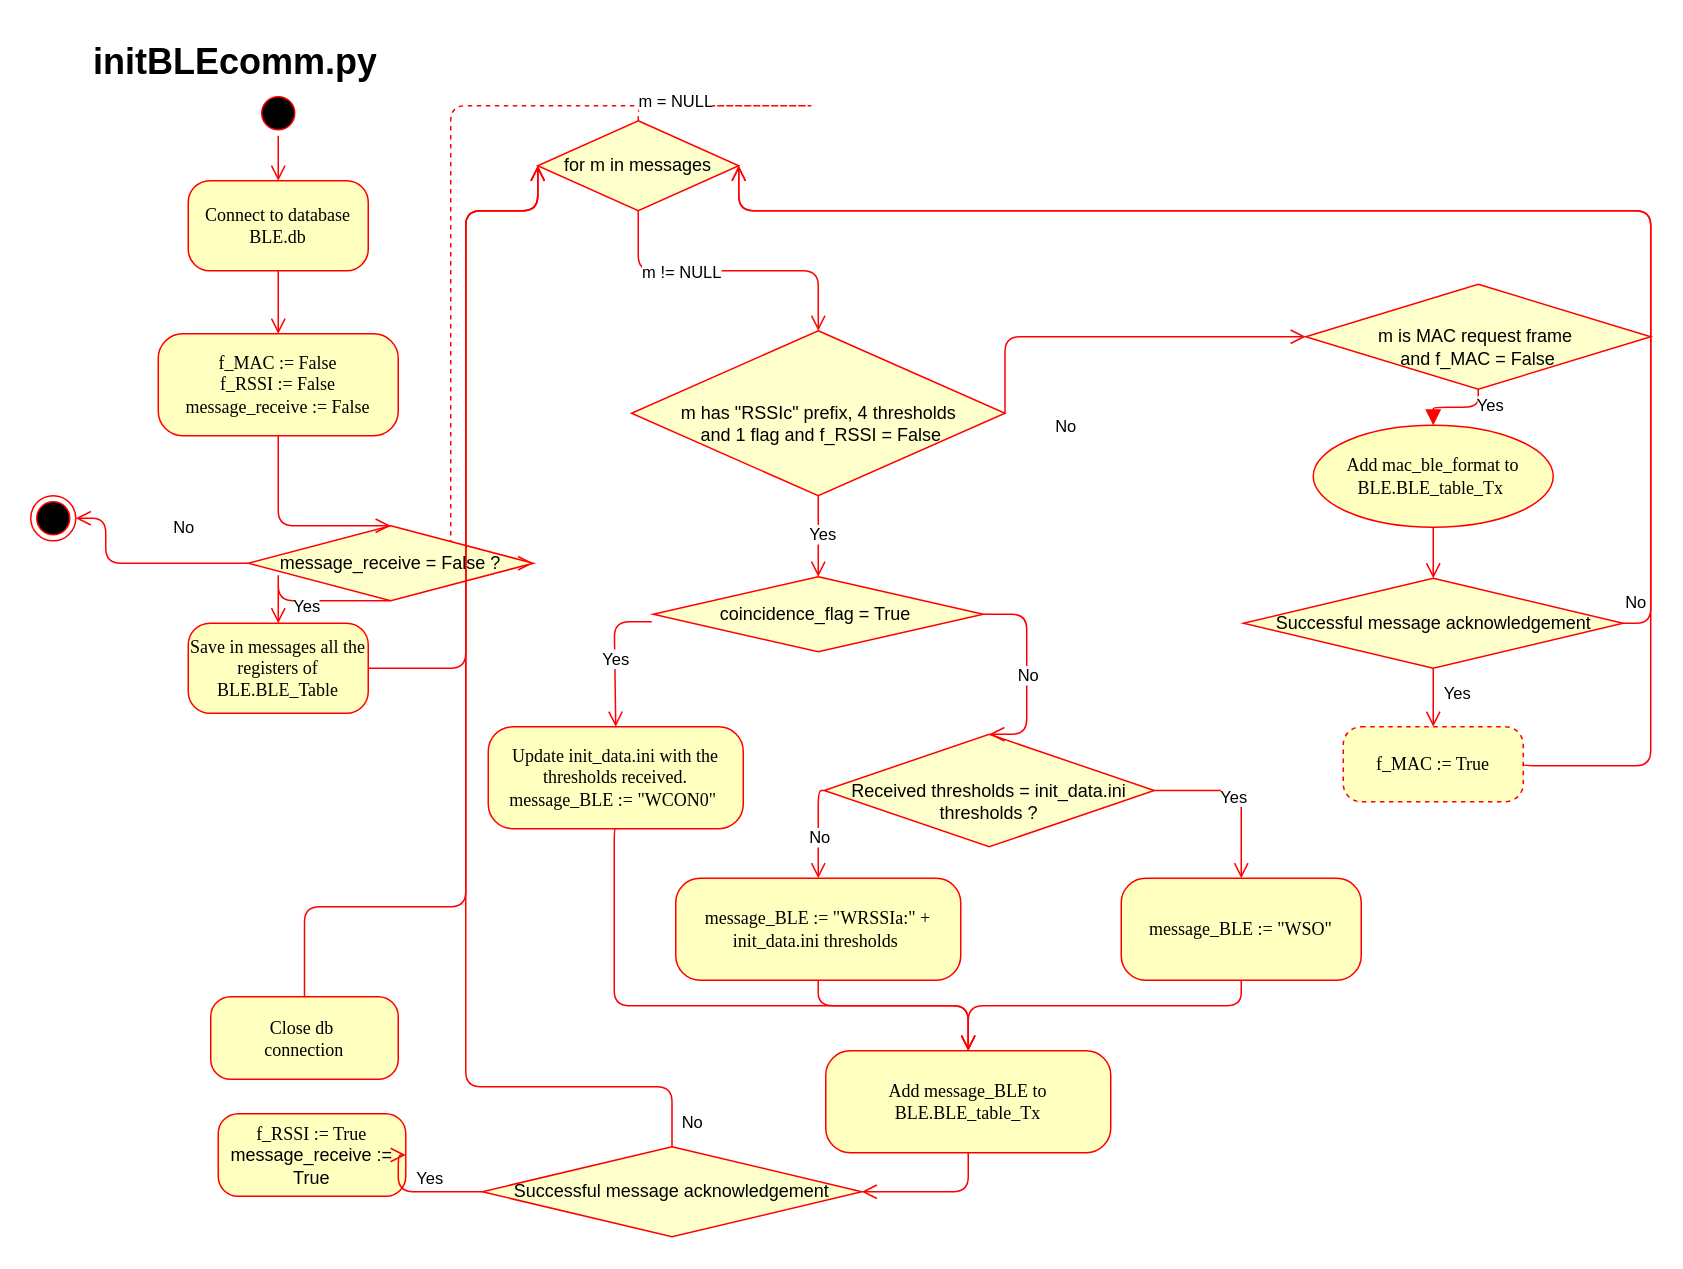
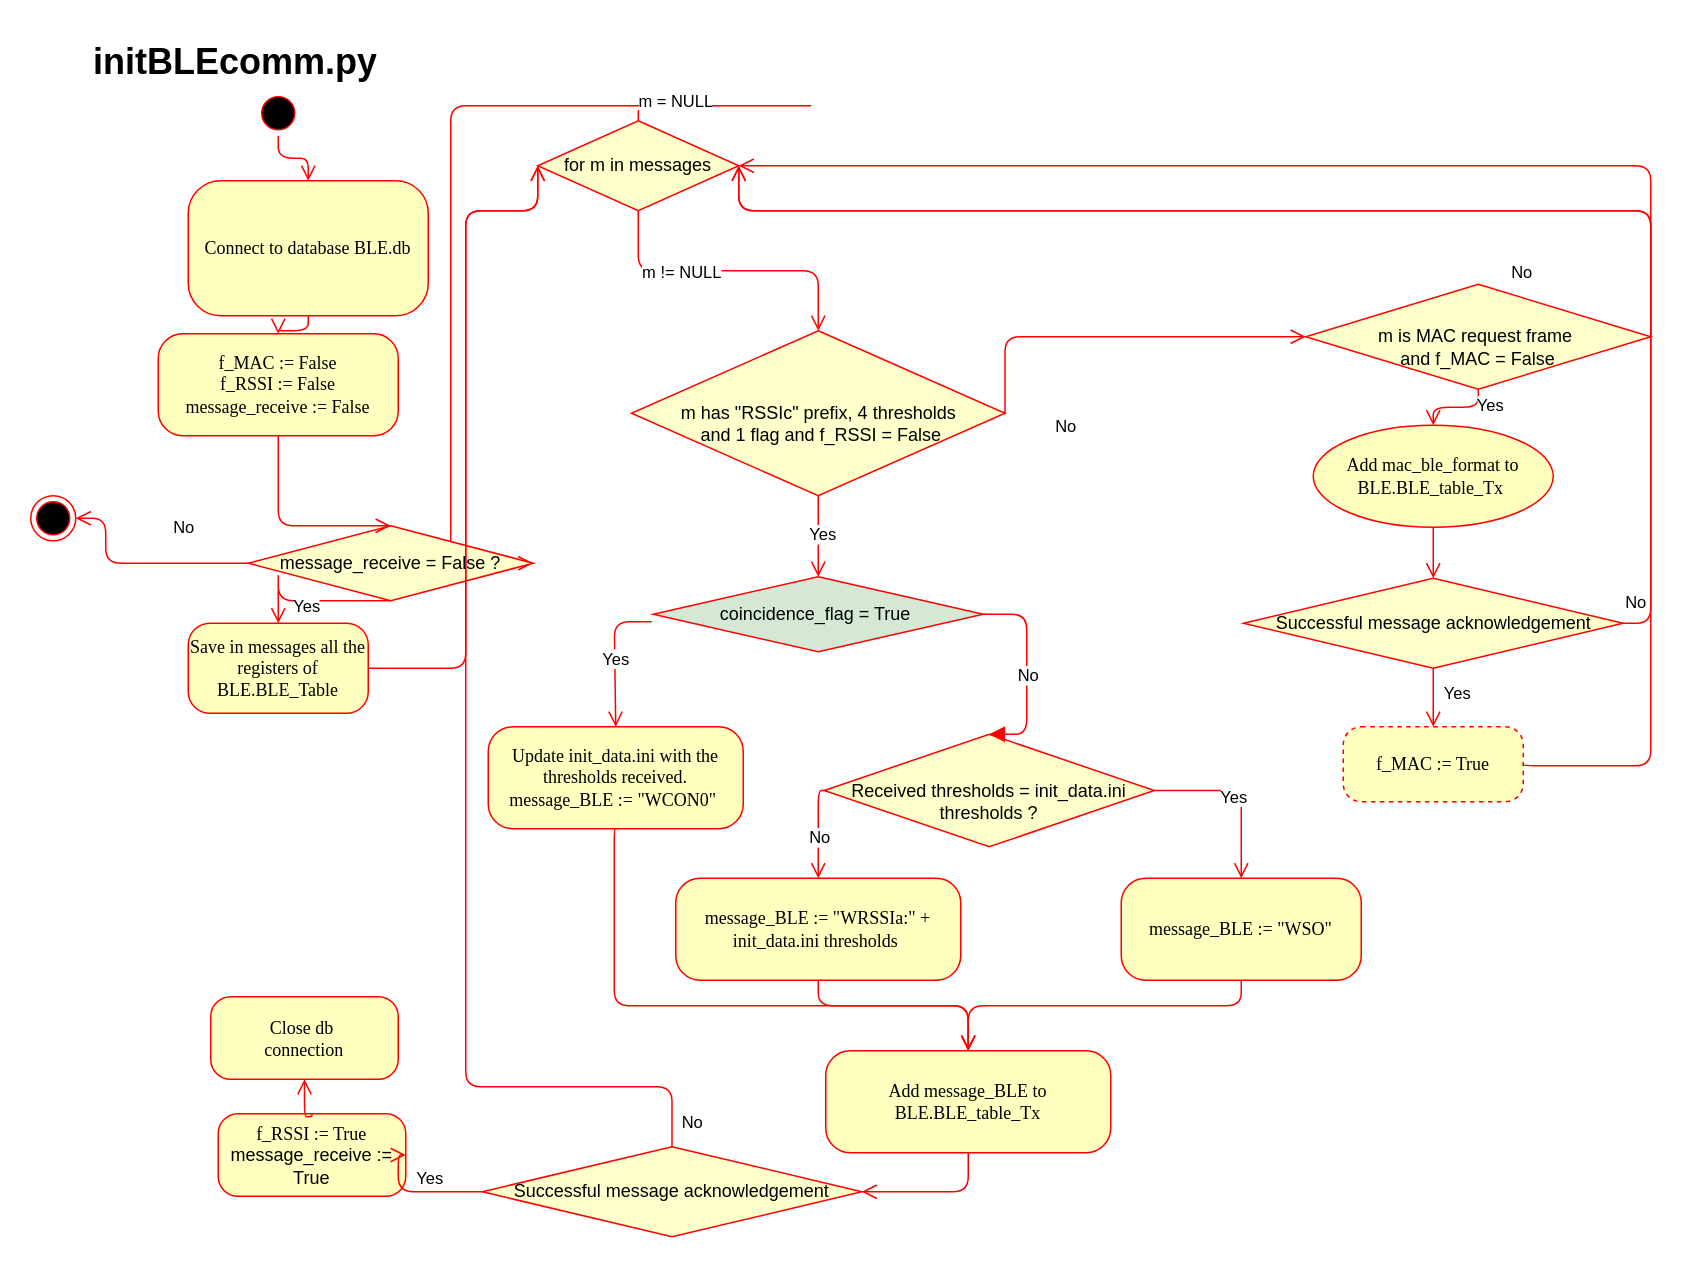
+ <mxCell id="49" style="edgeStyle=orthogonalEdgeStyle;html=1;labelBackgroundColor=none;endArrow=open;endSize=8;strokeColor=#ff0000;fontFamily=Verdana;fontSize=12;align=left;exitX=1;exitY=0.5;exitDx=0;exitDy=0;entryX=1;entryY=0.5;entryDx=0;entryDy=0;" parent="1" source="20" target="7" edge="1"><mxGeometry relative="1" as="geometry"><mxPoint x="890" y="190" as="sourcePoint" /><mxPoint x="1060" y="90" as="targetPoint" /><Array as="points"><mxPoint x="1100" y="224" /><mxPoint x="1100" y="140" /></Array></mxGeometry></mxCell>
+ <mxCell id="50" value="No" style="edgeLabel;html=1;align=center;verticalAlign=middle;resizable=0;points=[];" parent="49" vertex="1" connectable="0"><mxGeometry x="-0.065" y="2" relative="1" as="geometry"><mxPoint x="137" y="68" as="offset" /></mxGeometry></mxCell>
- <mxCell id="3" value="Connect to database BLE.db" style="rounded=1;whiteSpace=wrap;html=1;arcSize=24;fillColor=#ffffc0;strokeColor=#FF0000;shadow=0;comic=0;labelBackgroundColor=none;fontFamily=Verdana;fontSize=12;fontColor=#000000;align=center;" parent="1" vertex="1"><mxGeometry x="125" y="120" width="120" height="60" as="geometry" /></mxCell>
+ <mxCell id="3" value="Connect to database BLE.db" style="rounded=1;whiteSpace=wrap;html=1;arcSize=24;fillColor=#ffffc0;strokeColor=#FF0000;shadow=0;comic=0;labelBackgroundColor=none;fontFamily=Verdana;fontSize=12;fontColor=#000000;align=center;" parent="1" vertex="1"><mxGeometry x="125" y="120" width="160" height="90" as="geometry" /></mxCell>
- <mxCell id="16" style="edgeStyle=orthogonalEdgeStyle;html=1;labelBackgroundColor=none;endArrow=open;endSize=8;strokeColor=#ff0000;fontFamily=Verdana;fontSize=12;align=left;exitX=0.5;exitY=0;exitDx=0;exitDy=0;entryX=1;entryY=0.5;entryDx=0;entryDy=0;dashed=1;" parent="1" source="7" target="23" edge="1"><mxGeometry relative="1" as="geometry"><mxPoint x="559.5" y="29.99" as="sourcePoint" /><mxPoint x="245" y="344.99" as="targetPoint" /><Array as="points"><mxPoint x="545" y="70" /><mxPoint x="300" y="70" /><mxPoint x="300" y="345" /></Array></mxGeometry></mxCell>
+ <mxCell id="16" style="edgeStyle=orthogonalEdgeStyle;html=1;labelBackgroundColor=none;endArrow=open;endSize=8;strokeColor=#ff0000;fontFamily=Verdana;fontSize=12;align=left;exitX=0.5;exitY=0;exitDx=0;exitDy=0;entryX=1;entryY=0.5;entryDx=0;entryDy=0;" parent="1" source="7" target="23" edge="1"><mxGeometry relative="1" as="geometry"><mxPoint x="559.5" y="29.99" as="sourcePoint" /><mxPoint x="245" y="344.99" as="targetPoint" /><Array as="points"><mxPoint x="545" y="70" /><mxPoint x="300" y="70" /><mxPoint x="300" y="345" /></Array></mxGeometry></mxCell>
- <mxCell id="47" style="edgeStyle=orthogonalEdgeStyle;html=1;labelBackgroundColor=none;endArrow=block;endSize=8;strokeColor=#ff0000;fontFamily=Verdana;fontSize=12;align=left;exitX=0.5;exitY=1;exitDx=0;exitDy=0;entryX=0.5;entryY=0;entryDx=0;entryDy=0;" parent="1" source="20" target="45" edge="1"><mxGeometry relative="1" as="geometry"><mxPoint x="826" y="210" as="sourcePoint" /><mxPoint x="826" y="240" as="targetPoint" /></mxGeometry></mxCell>
+ <mxCell id="47" style="edgeStyle=orthogonalEdgeStyle;html=1;labelBackgroundColor=none;endArrow=open;endSize=8;strokeColor=#ff0000;fontFamily=Verdana;fontSize=12;align=left;exitX=0.5;exitY=1;exitDx=0;exitDy=0;entryX=0.5;entryY=0;entryDx=0;entryDy=0;" parent="1" source="20" target="45" edge="1"><mxGeometry relative="1" as="geometry"><mxPoint x="826" y="210" as="sourcePoint" /><mxPoint x="826" y="240" as="targetPoint" /></mxGeometry></mxCell>
- <mxCell id="19" value="coincidence_flag = True&amp;nbsp;" style="rhombus;whiteSpace=wrap;html=1;fillColor=#FFFFCC;strokeColor=#FF0000;" parent="1" vertex="1"><mxGeometry x="435" y="384" width="220" height="50" as="geometry" /></mxCell>
+ <mxCell id="19" value="coincidence_flag = True&amp;nbsp;" style="rhombus;whiteSpace=wrap;html=1;fillColor=#d5e8d4;strokeColor=#FF0000;" parent="1" vertex="1"><mxGeometry x="435" y="384" width="220" height="50" as="geometry" /></mxCell>
- <mxCell id="32" style="edgeStyle=orthogonalEdgeStyle;html=1;labelBackgroundColor=none;endArrow=open;endSize=8;strokeColor=#ff0000;fontFamily=Verdana;fontSize=12;align=left;entryX=0.5;entryY=0;entryDx=0;entryDy=0;exitX=1;exitY=0.5;exitDx=0;exitDy=0;" parent="1" source="19" target="31" edge="1"><mxGeometry relative="1" as="geometry"><mxPoint x="729" y="354" as="sourcePoint" /><mxPoint x="704" y="424" as="targetPoint" /><Array as="points"><mxPoint x="684" y="409" /></Array></mxGeometry></mxCell>
+ <mxCell id="32" style="edgeStyle=orthogonalEdgeStyle;html=1;labelBackgroundColor=none;endArrow=block;endSize=8;strokeColor=#ff0000;fontFamily=Verdana;fontSize=12;align=left;entryX=0.5;entryY=0;entryDx=0;entryDy=0;exitX=1;exitY=0.5;exitDx=0;exitDy=0;" parent="1" source="19" target="31" edge="1"><mxGeometry relative="1" as="geometry"><mxPoint x="729" y="354" as="sourcePoint" /><mxPoint x="704" y="424" as="targetPoint" /><Array as="points"><mxPoint x="684" y="409" /></Array></mxGeometry></mxCell>
- <mxCell id="65" style="edgeStyle=orthogonalEdgeStyle;html=1;labelBackgroundColor=none;endArrow=open;endSize=8;strokeColor=#ff0000;fontFamily=Verdana;fontSize=12;align=left;exitX=0.5;exitY=0;exitDx=0;exitDy=0;entryX=0;entryY=0.5;entryDx=0;entryDy=0;" edge="1" parent="1" source="63" target="7"><mxGeometry relative="1" as="geometry"><mxPoint x="910" y="339" as="sourcePoint" /><mxPoint x="1143" y="34" as="targetPoint" /><Array as="points"><mxPoint x="203" y="604" /><mxPoint x="310" y="604" /><mxPoint x="310" y="140" /></Array></mxGeometry></mxCell>
+ <mxCell id="64" style="edgeStyle=orthogonalEdgeStyle;html=1;labelBackgroundColor=none;endArrow=open;endSize=8;strokeColor=#ff0000;fontFamily=Verdana;fontSize=12;align=left;entryX=0.5;entryY=1;entryDx=0;entryDy=0;exitX=0.5;exitY=0;exitDx=0;exitDy=0;" edge="1" parent="1" source="44" target="63"><mxGeometry relative="1" as="geometry"><mxPoint x="500" y="744" as="sourcePoint" /><mxPoint x="736" y="892" as="targetPoint" /><Array as="points"><mxPoint x="203" y="744" /><mxPoint x="203" y="719" /></Array></mxGeometry></mxCell>
